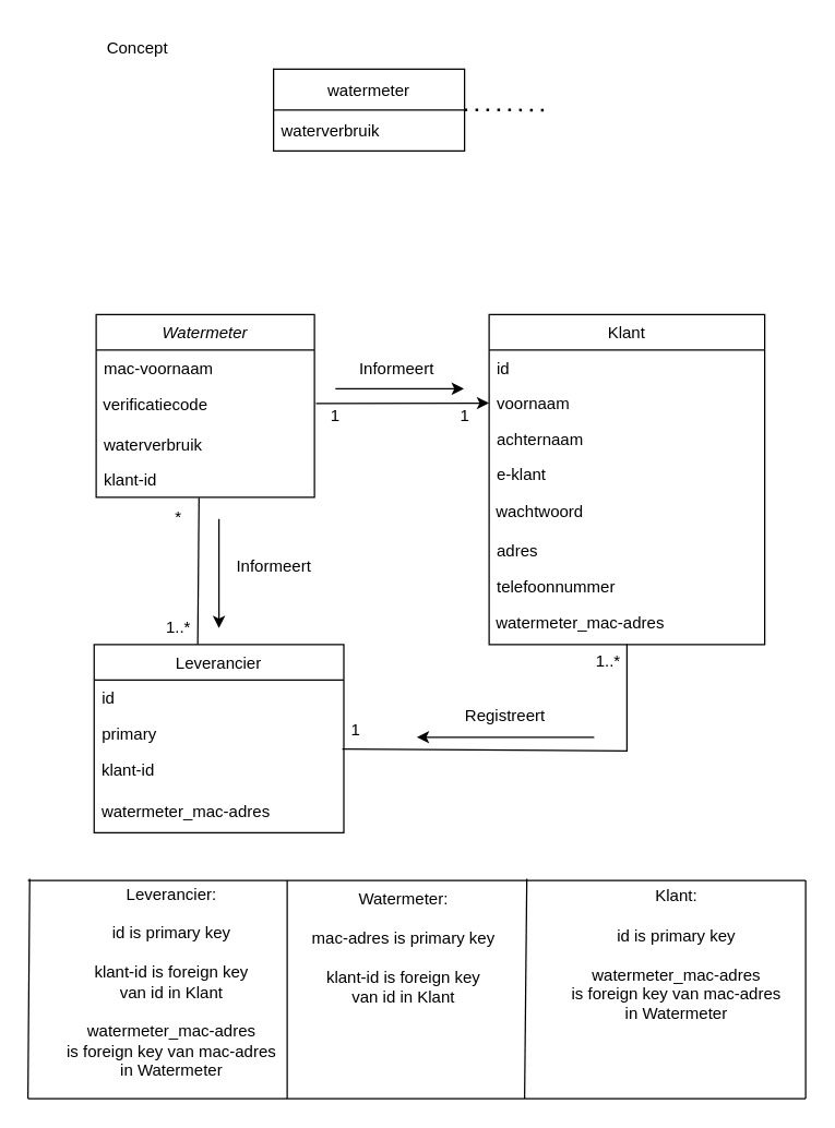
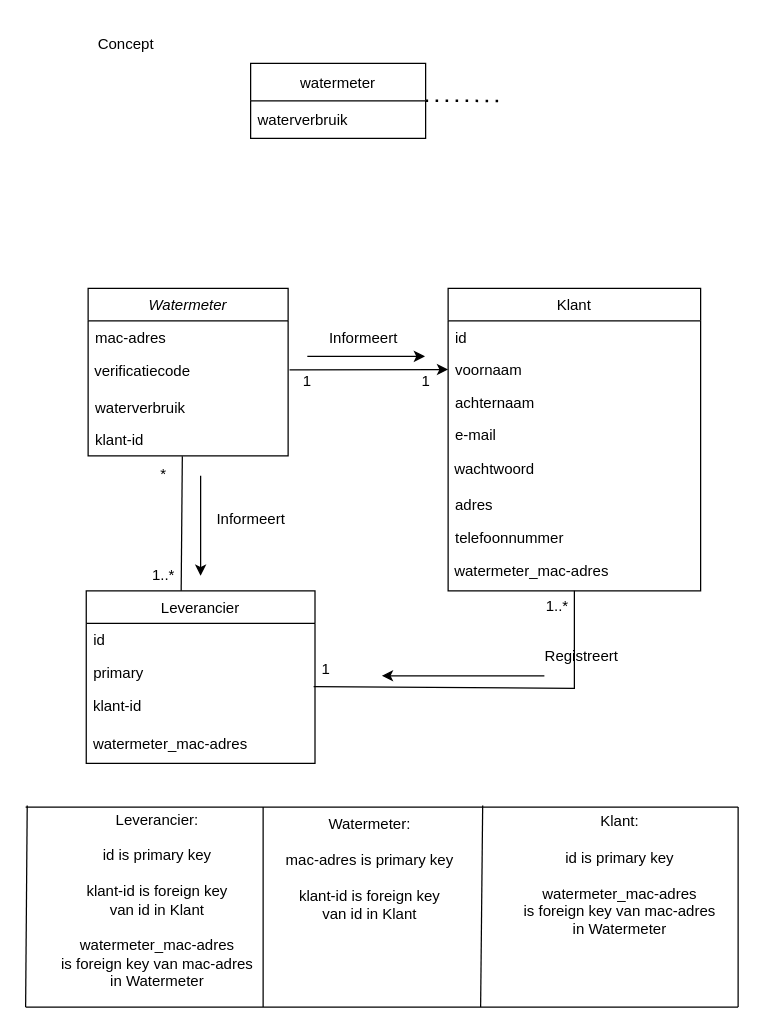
- <mxCell id="3" value="mac-voornaam" style="text;align=left;verticalAlign=top;spacingLeft=4;spacingRight=4;overflow=hidden;rotatable=0;points=[[0,0.5],[1,0.5]];portConstraint=eastwest;" parent="2" vertex="1"><mxGeometry y="26" width="160" height="26" as="geometry" /></mxCell>
+ <mxCell id="3" value="mac-adres" style="text;align=left;verticalAlign=top;spacingLeft=4;spacingRight=4;overflow=hidden;rotatable=0;points=[[0,0.5],[1,0.5]];portConstraint=eastwest;" parent="2" vertex="1"><mxGeometry y="26" width="160" height="26" as="geometry" /></mxCell>
- <mxCell id="16" value="e-klant" style="text;align=left;verticalAlign=top;spacingLeft=4;spacingRight=4;overflow=hidden;rotatable=0;points=[[0,0.5],[1,0.5]];portConstraint=eastwest;rounded=0;shadow=0;html=0;" parent="12" vertex="1"><mxGeometry y="104" width="202" height="26" as="geometry" /></mxCell>
+ <mxCell id="16" value="e-mail" style="text;align=left;verticalAlign=top;spacingLeft=4;spacingRight=4;overflow=hidden;rotatable=0;points=[[0,0.5],[1,0.5]];portConstraint=eastwest;rounded=0;shadow=0;html=0;" parent="12" vertex="1"><mxGeometry y="104" width="202" height="26" as="geometry" /></mxCell>
- <mxCell id="36" value="Registreert" style="text;html=1;strokeColor=none;fillColor=none;align=center;verticalAlign=middle;whiteSpace=wrap;rounded=0;" parent="1" vertex="1"><mxGeometry x="340" y="510" width="60" height="30" as="geometry" /></mxCell>
+ <mxCell id="36" value="Registreert" style="text;html=1;strokeColor=none;fillColor=none;align=center;verticalAlign=middle;whiteSpace=wrap;rounded=0;" parent="1" vertex="1"><mxGeometry x="435" y="510" width="60" height="30" as="geometry" /></mxCell>
